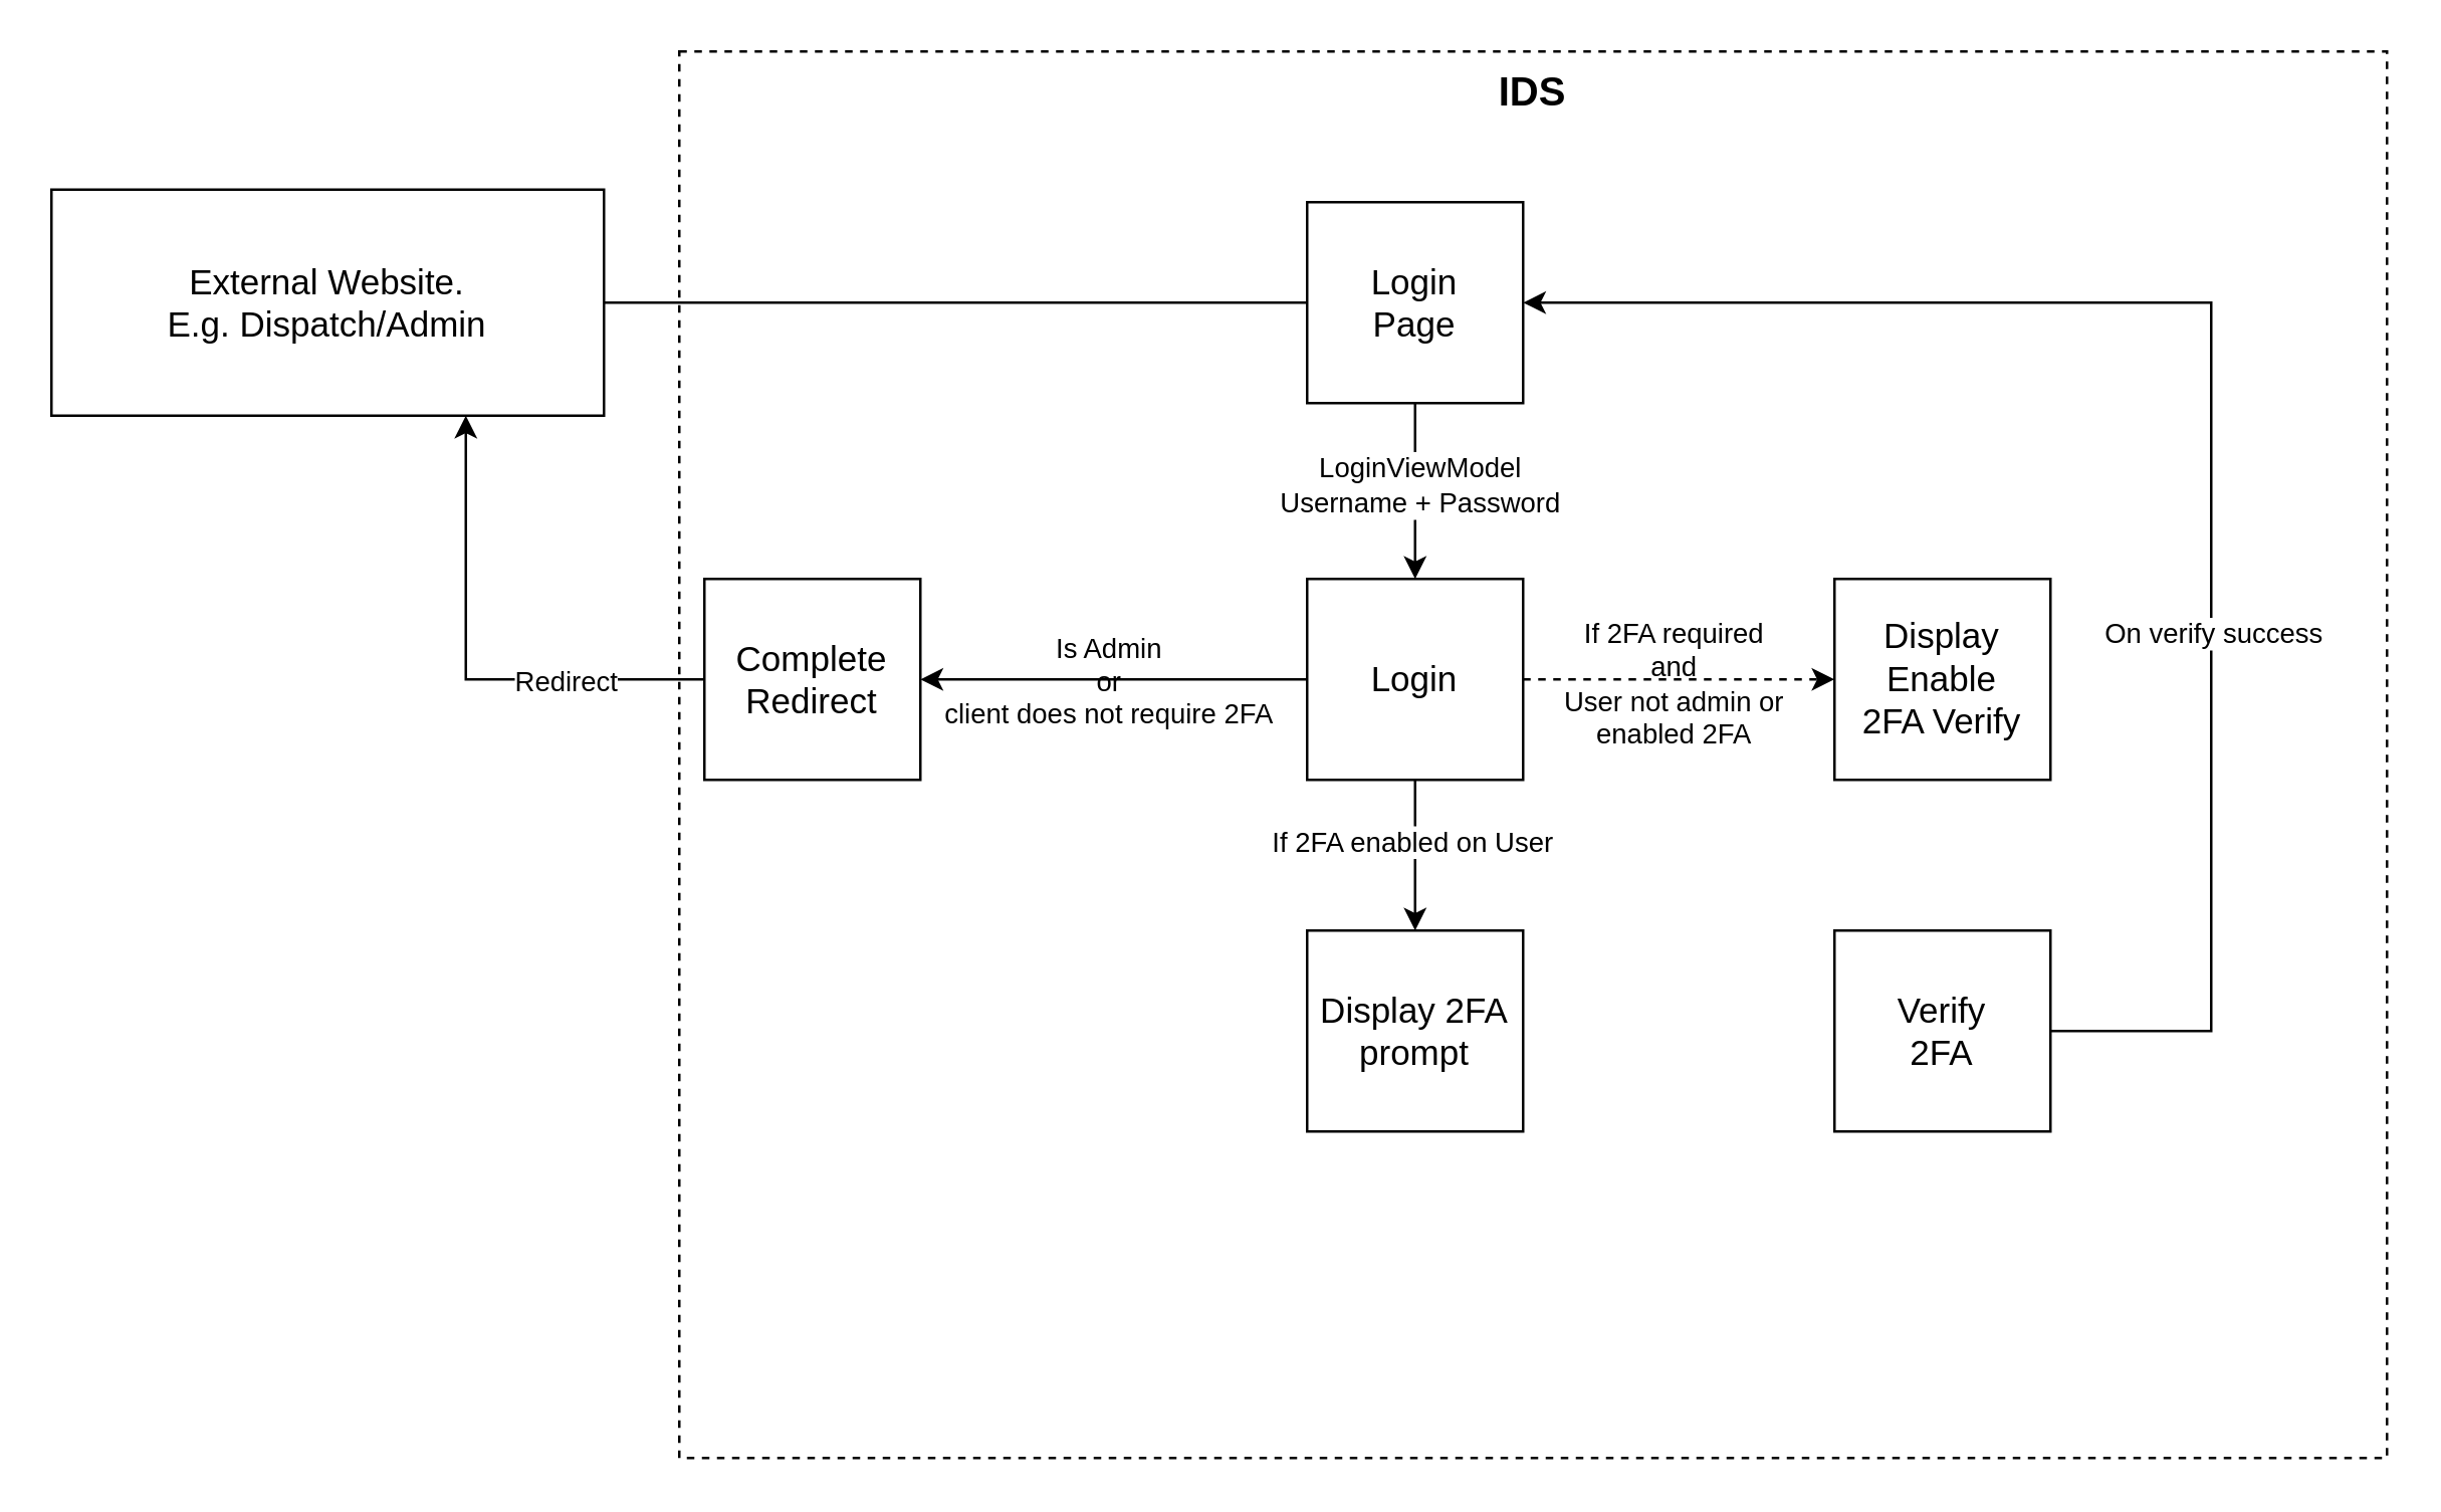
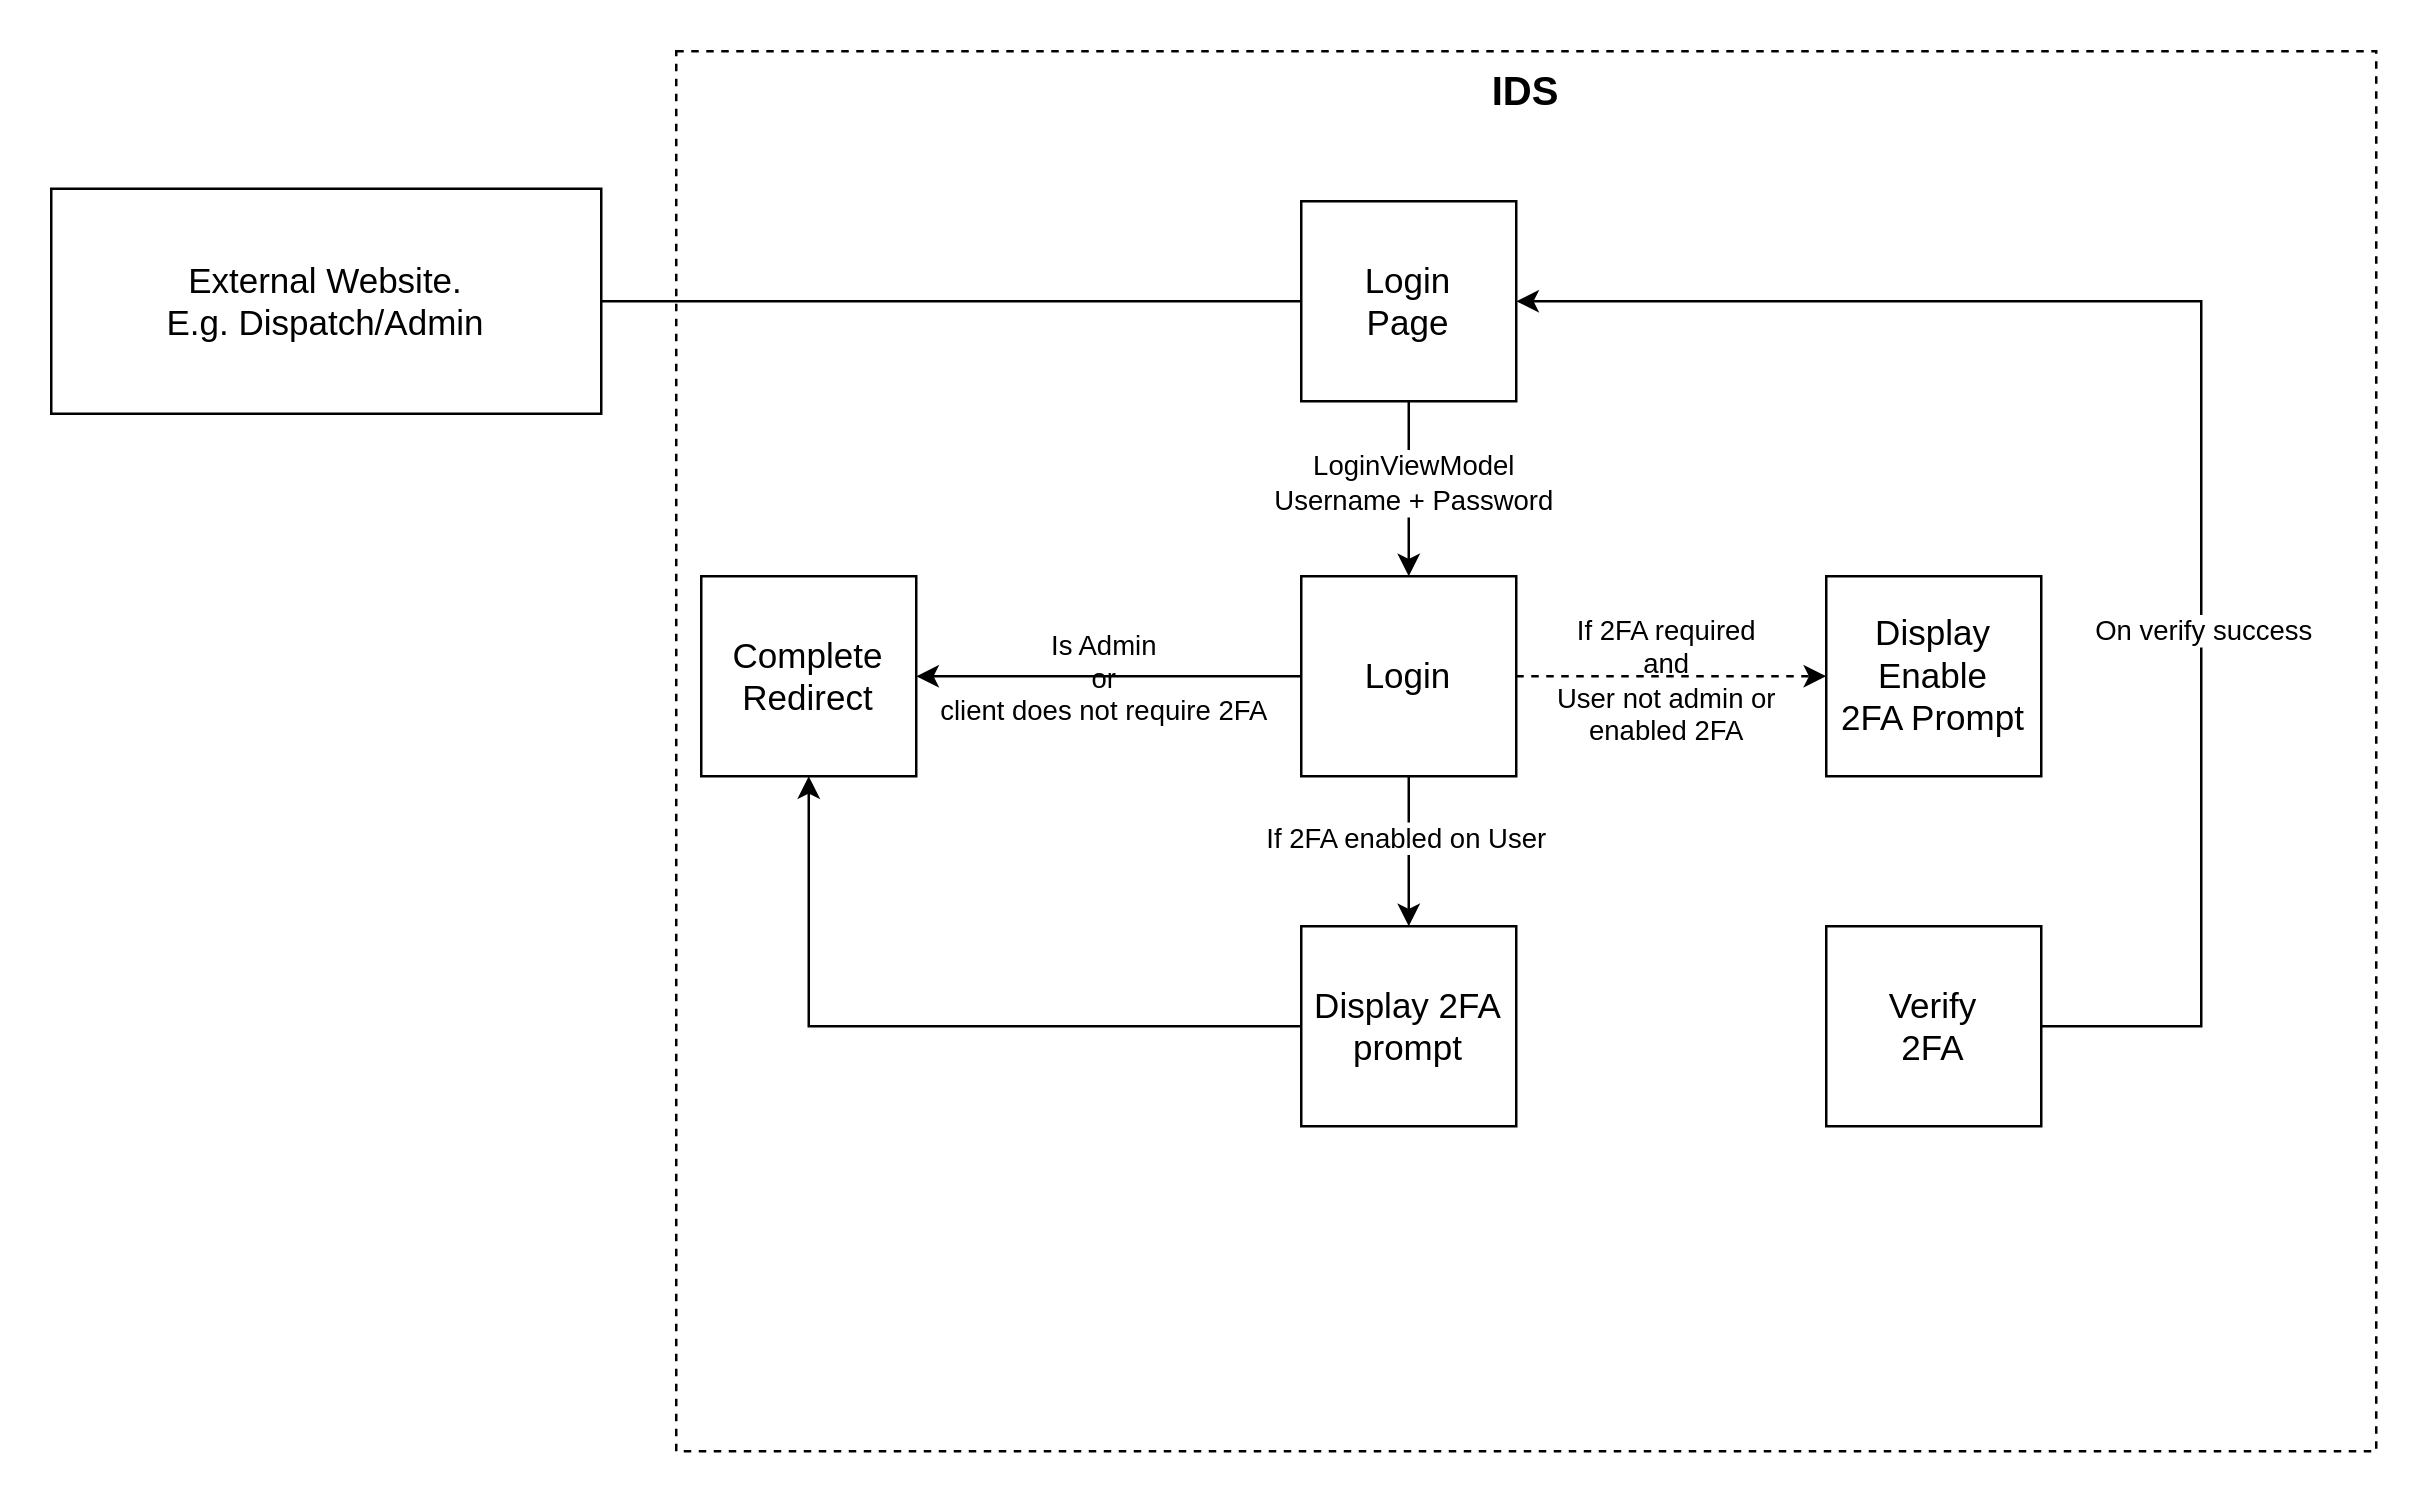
- <mxCell id="15" style="edgeStyle=orthogonalEdgeStyle;rounded=0;orthogonalLoop=1;jettySize=auto;html=1;exitX=0;exitY=0.5;exitDx=0;exitDy=0;entryX=0.75;entryY=1;entryDx=0;entryDy=0;" edge="1" parent="1" source="17" target="4"><mxGeometry relative="1" as="geometry" /></mxCell>
- <mxCell id="16" value="Redirect" style="edgeLabel;html=1;align=center;verticalAlign=middle;resizable=0;points=[];" vertex="1" connectable="0" parent="15"><mxGeometry x="-0.087" y="-1" relative="1" as="geometry"><mxPoint x="35" y="1" as="offset" /></mxGeometry></mxCell>
- <mxCell id="20" value="Display&lt;div&gt;Enable&lt;/div&gt;&lt;div&gt;2FA Verify&lt;/div&gt;" style="html=1;whiteSpace=wrap;fontSize=14;" vertex="1" parent="1"><mxGeometry x="730" y="230" width="86" height="80" as="geometry" /></mxCell>
+ <mxCell id="20" value="Display&lt;div&gt;Enable&lt;/div&gt;&lt;div&gt;2FA Prompt&lt;/div&gt;" style="html=1;whiteSpace=wrap;fontSize=14;" vertex="1" parent="1"><mxGeometry x="730" y="230" width="86" height="80" as="geometry" /></mxCell>
+ <mxCell id="18" style="edgeStyle=orthogonalEdgeStyle;rounded=0;orthogonalLoop=1;jettySize=auto;html=1;exitX=0;exitY=0.5;exitDx=0;exitDy=0;entryX=0.5;entryY=1;entryDx=0;entryDy=0;" edge="1" parent="1" source="19" target="17"><mxGeometry relative="1" as="geometry" /></mxCell>
